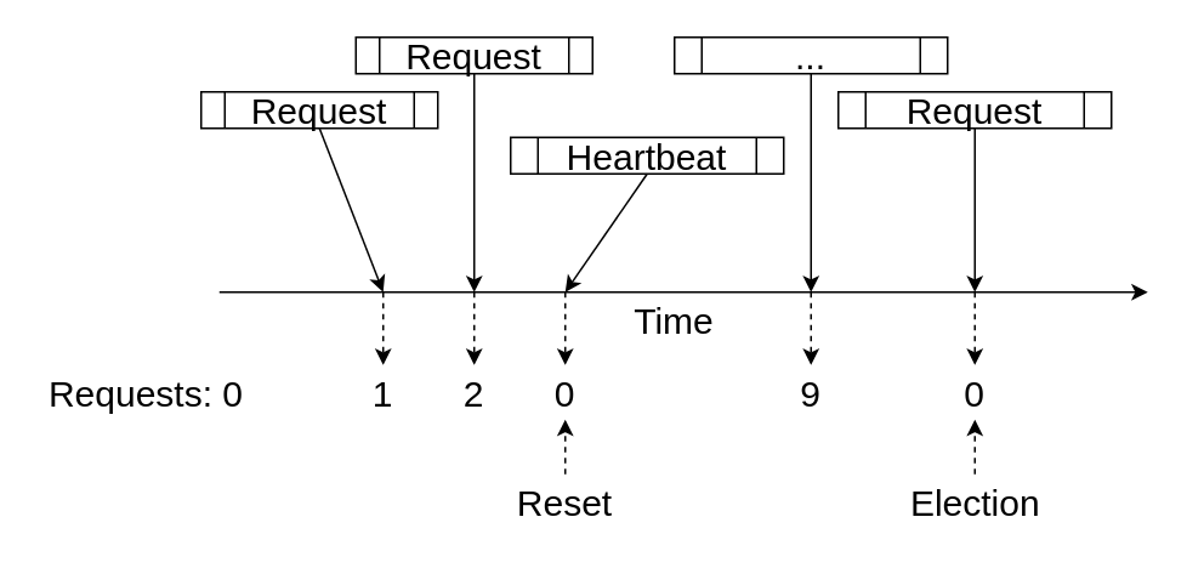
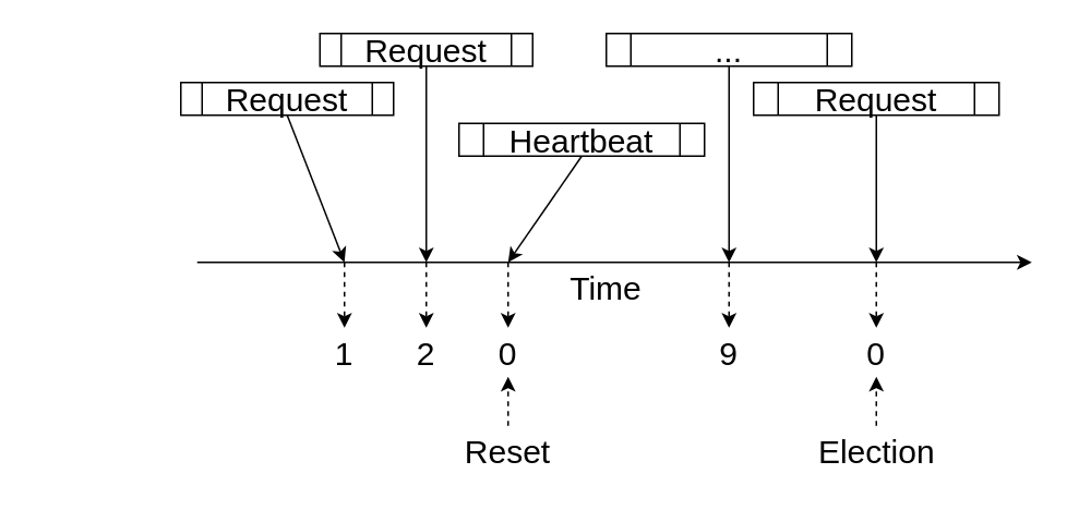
- <mxCell id="11" value="Requests: 0" style="text;html=1;strokeColor=none;fillColor=none;align=center;verticalAlign=middle;whiteSpace=wrap;rounded=0;fontSize=20;" vertex="1" parent="1"><mxGeometry x="20" y="200" width="120" height="30" as="geometry" /></mxCell>
